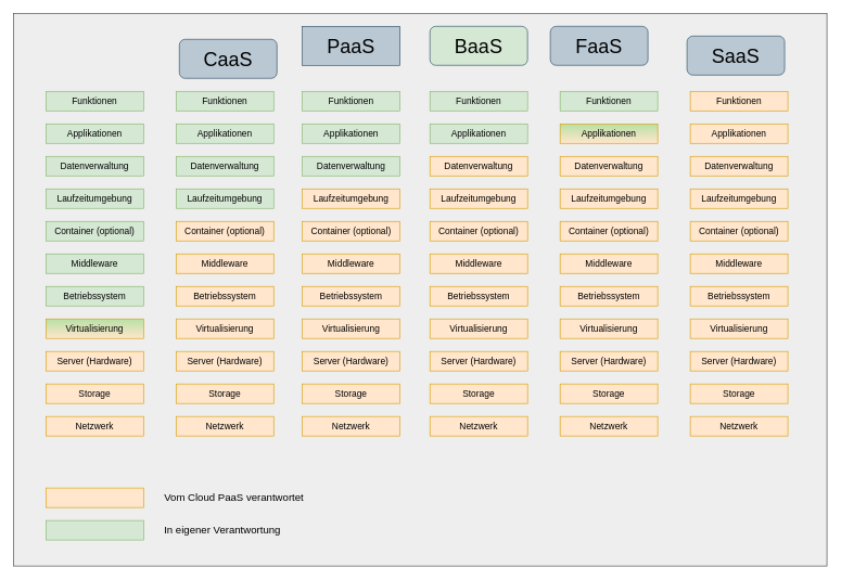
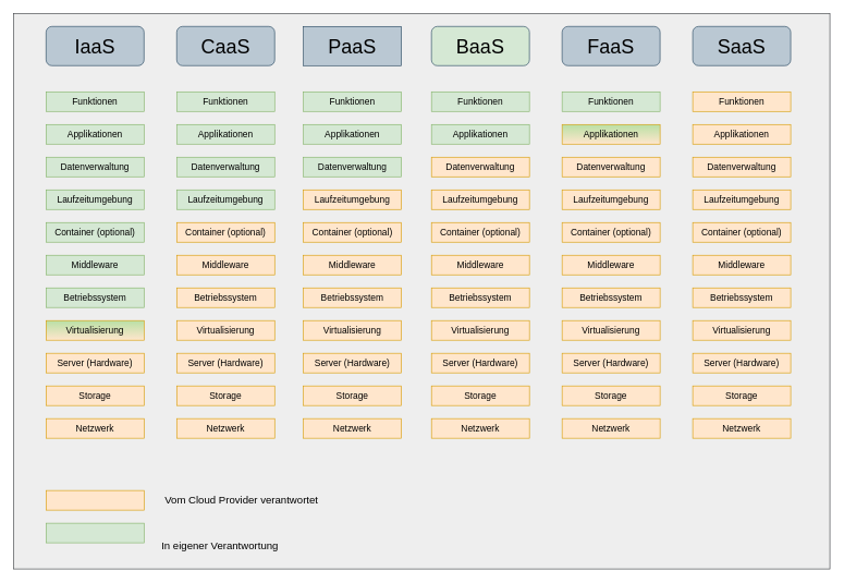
+ <mxCell id="3" value="&lt;font style=&quot;font-size: 30px&quot;&gt;IaaS&lt;br&gt;&lt;/font&gt;" style="rounded=1;whiteSpace=wrap;html=1;fillColor=#bac8d3;strokeColor=#23445d;" parent="1" vertex="1"><mxGeometry x="70" y="40" width="150" height="60" as="geometry" /></mxCell>
- <mxCell id="51" value="&lt;font style=&quot;font-size: 30px&quot;&gt;FaaS&lt;br&gt;&lt;/font&gt;" style="rounded=1;whiteSpace=wrap;html=1;fillColor=#bac8d3;strokeColor=#23445d;" parent="1" vertex="1"><mxGeometry x="845" y="40" width="150" height="60" as="geometry" /></mxCell>
+ <mxCell id="51" value="&lt;font style=&quot;font-size: 30px&quot;&gt;FaaS&lt;br&gt;&lt;/font&gt;" style="rounded=1;whiteSpace=wrap;html=1;fillColor=#bac8d3;strokeColor=#23445d;" parent="1" vertex="1"><mxGeometry x="860" y="40" width="150" height="60" as="geometry" /></mxCell>
- <mxCell id="63" value="&lt;font style=&quot;font-size: 30px&quot;&gt;SaaS&lt;br&gt;&lt;/font&gt;" style="rounded=1;whiteSpace=wrap;html=1;fillColor=#bac8d3;strokeColor=#23445d;" parent="1" vertex="1"><mxGeometry x="1055" y="55" width="150" height="60" as="geometry" /></mxCell>
+ <mxCell id="63" value="&lt;font style=&quot;font-size: 30px&quot;&gt;SaaS&lt;br&gt;&lt;/font&gt;" style="rounded=1;whiteSpace=wrap;html=1;fillColor=#bac8d3;strokeColor=#23445d;" parent="1" vertex="1"><mxGeometry x="1060" y="40" width="150" height="60" as="geometry" /></mxCell>
- <mxCell id="15" value="&lt;font style=&quot;font-size: 30px&quot;&gt;CaaS&lt;br&gt;&lt;/font&gt;" style="rounded=1;whiteSpace=wrap;html=1;fillColor=#bac8d3;strokeColor=#23445d;" parent="1" vertex="1"><mxGeometry x="275" y="60" width="150" height="60" as="geometry" /></mxCell>
+ <mxCell id="15" value="&lt;font style=&quot;font-size: 30px&quot;&gt;CaaS&lt;br&gt;&lt;/font&gt;" style="rounded=1;whiteSpace=wrap;html=1;fillColor=#bac8d3;strokeColor=#23445d;" parent="1" vertex="1"><mxGeometry x="270" y="40" width="150" height="60" as="geometry" /></mxCell>
- <mxCell id="77" value="Vom Cloud PaaS verantwortet" style="text;html=1;strokeColor=none;fillColor=none;align=left;verticalAlign=middle;whiteSpace=wrap;rounded=0;fontSize=16;" parent="1" vertex="1"><mxGeometry x="250" y="750" width="290" height="30" as="geometry" /></mxCell>
+ <mxCell id="77" value="Vom Cloud Provider verantwortet" style="text;html=1;strokeColor=none;fillColor=none;align=left;verticalAlign=middle;whiteSpace=wrap;rounded=0;fontSize=16;" parent="1" vertex="1"><mxGeometry x="250" y="750" width="290" height="30" as="geometry" /></mxCell>
- <mxCell id="78" value="In eigener Verantwortung" style="text;html=1;strokeColor=none;fillColor=none;align=left;verticalAlign=middle;whiteSpace=wrap;rounded=0;fontSize=16;" parent="1" vertex="1"><mxGeometry x="250" y="800" width="200" height="30" as="geometry" /></mxCell>
+ <mxCell id="78" value="In eigener Verantwortung" style="text;html=1;strokeColor=none;fillColor=none;align=left;verticalAlign=middle;whiteSpace=wrap;rounded=0;fontSize=16;" parent="1" vertex="1"><mxGeometry x="245" y="820" width="200" height="30" as="geometry" /></mxCell>
